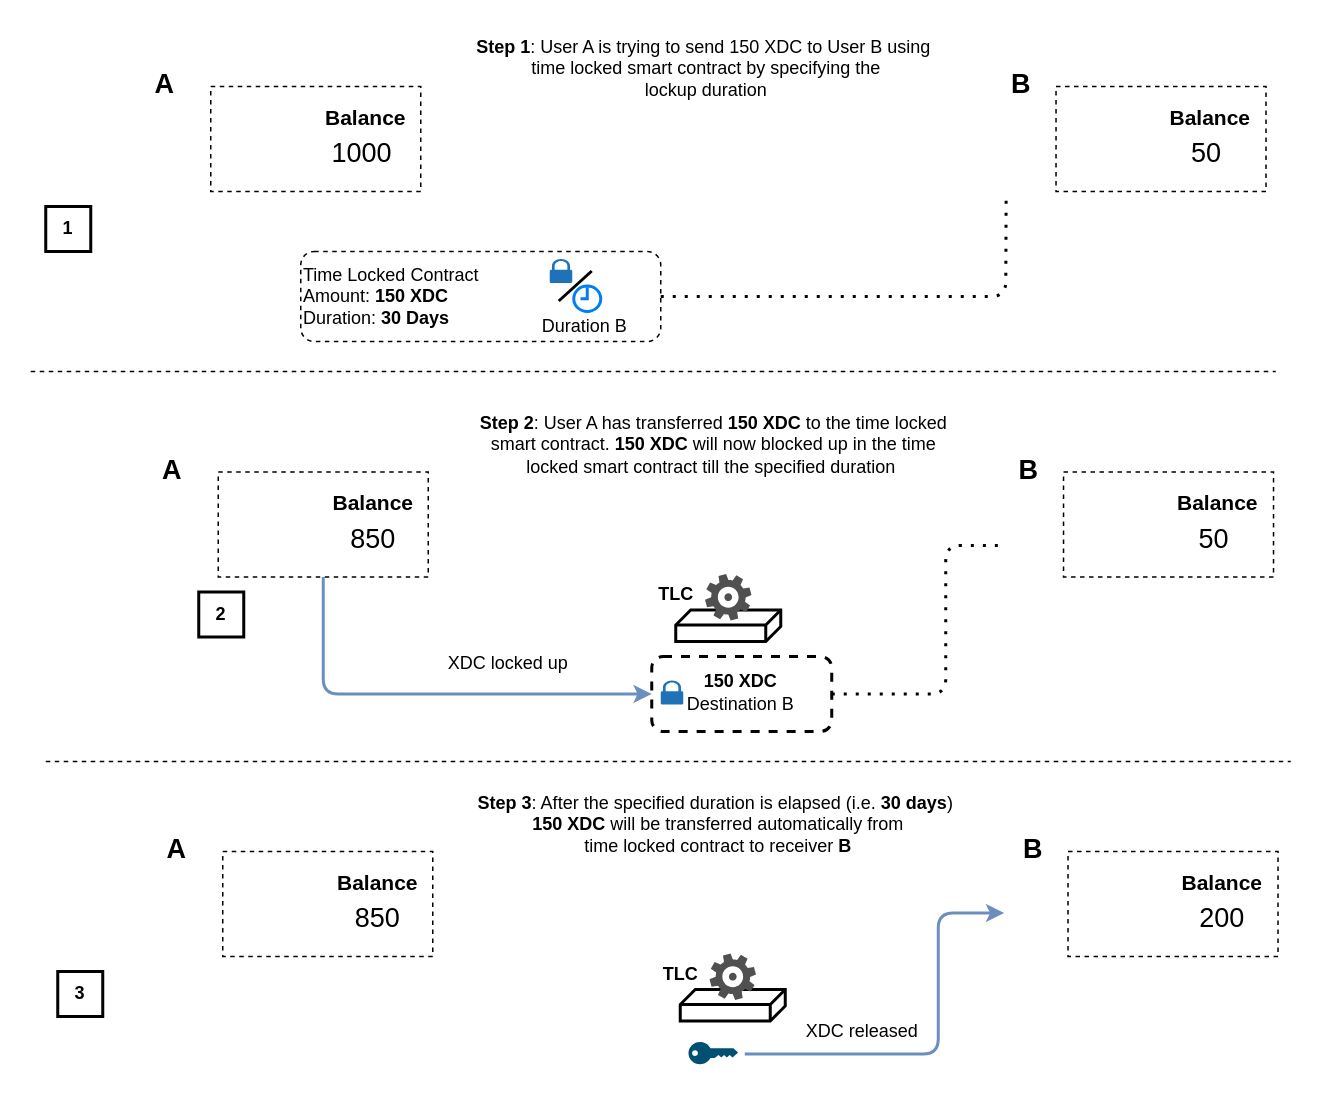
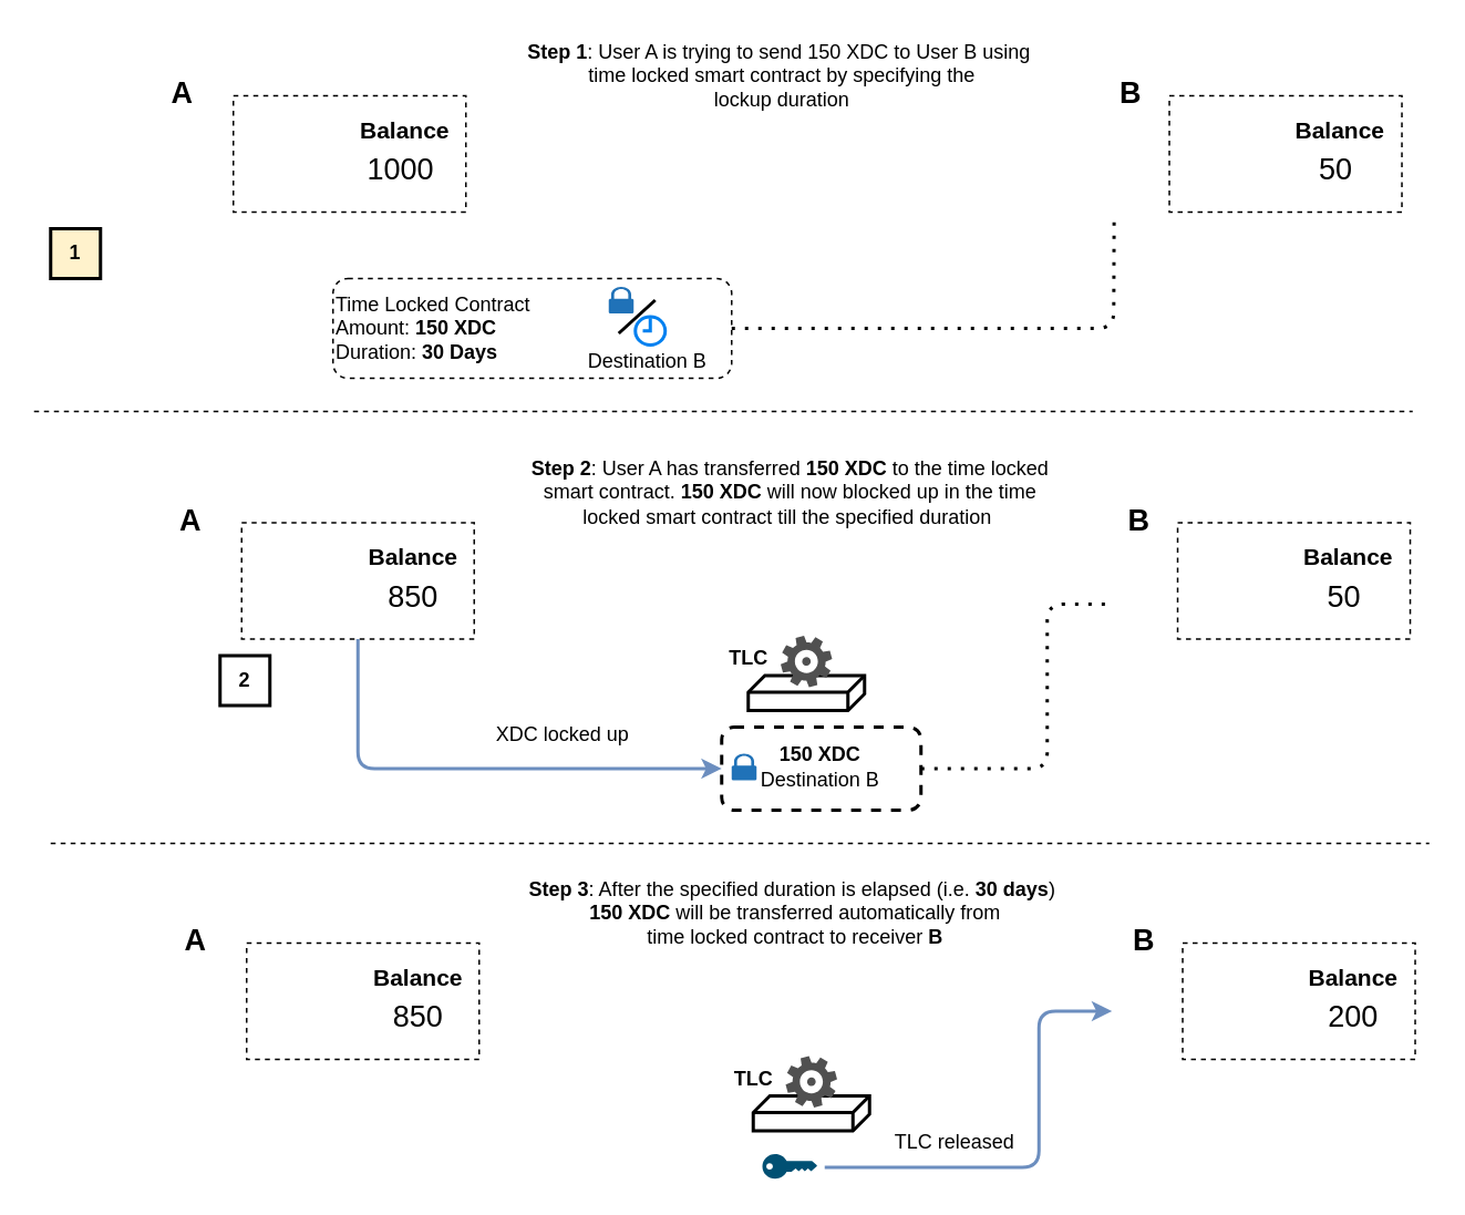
- <mxCell id="22" value="&lt;b&gt;1&lt;/b&gt;" style="whiteSpace=wrap;html=1;aspect=fixed;strokeWidth=2;" vertex="1" parent="1"><mxGeometry x="30" y="137" width="30" height="30" as="geometry" /></mxCell>
+ <mxCell id="22" value="&lt;b&gt;1&lt;/b&gt;" style="whiteSpace=wrap;html=1;aspect=fixed;strokeWidth=2;fillColor=#fff2cc;" vertex="1" parent="1"><mxGeometry x="30" y="137" width="30" height="30" as="geometry" /></mxCell>
- <mxCell id="19" value="Duration B" style="text;html=1;resizable=0;autosize=1;align=center;verticalAlign=middle;points=[];fillColor=none;strokeColor=none;rounded=0;dashed=1;" vertex="1" parent="1"><mxGeometry x="344" y="207" width="90" height="20" as="geometry" /></mxCell>
+ <mxCell id="19" value="Destination B" style="text;html=1;resizable=0;autosize=1;align=center;verticalAlign=middle;points=[];fillColor=none;strokeColor=none;rounded=0;dashed=1;" vertex="1" parent="1"><mxGeometry x="344" y="207" width="90" height="20" as="geometry" /></mxCell>
- <mxCell id="59" value="&lt;b&gt;3&lt;/b&gt;" style="whiteSpace=wrap;html=1;aspect=fixed;strokeWidth=2;" vertex="1" parent="1"><mxGeometry x="38" y="647" width="30" height="30" as="geometry" /></mxCell>
- <mxCell id="65" value="XDC released" style="text;html=1;resizable=0;autosize=1;align=center;verticalAlign=middle;points=[];fillColor=none;strokeColor=none;rounded=0;dashed=1;" vertex="1" parent="1"><mxGeometry x="528.5" y="677" width="90" height="20" as="geometry" /></mxCell>
+ <mxCell id="65" value="TLC released" style="text;html=1;resizable=0;autosize=1;align=center;verticalAlign=middle;points=[];fillColor=none;strokeColor=none;rounded=0;dashed=1;" vertex="1" parent="1"><mxGeometry x="528.5" y="677" width="90" height="20" as="geometry" /></mxCell>
